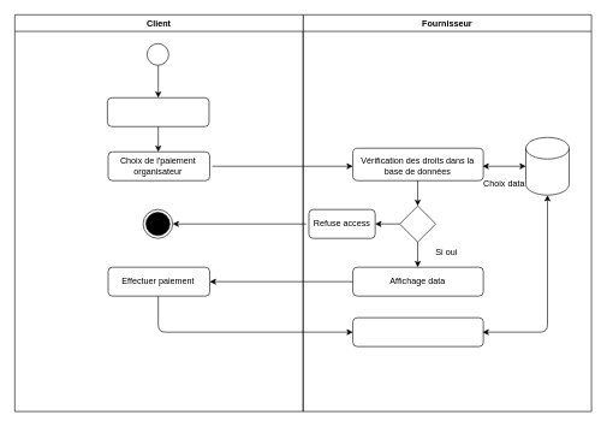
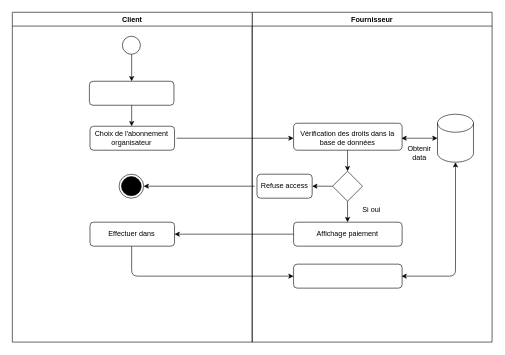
- <mxCell id="22" value="Choix de l'paiement organisateur" style="text;html=1;strokeColor=none;fillColor=none;align=center;verticalAlign=middle;whiteSpace=wrap;rounded=0;" parent="17" vertex="1"><mxGeometry x="124" y="192.5" width="150" height="35" as="geometry" /></mxCell>
+ <mxCell id="22" value="Choix de l'abonnement organisateur" style="text;html=1;strokeColor=none;fillColor=none;align=center;verticalAlign=middle;whiteSpace=wrap;rounded=0;" parent="17" vertex="1"><mxGeometry x="124" y="192.5" width="150" height="35" as="geometry" /></mxCell>
- <mxCell id="14" value="Choix data" style="text;html=1;strokeColor=none;fillColor=none;align=center;verticalAlign=middle;whiteSpace=wrap;rounded=0;" parent="2" vertex="1"><mxGeometry x="249" y="220" width="60" height="30" as="geometry" /></mxCell>
+ <mxCell id="14" value="Obtenir data" style="text;html=1;strokeColor=none;fillColor=none;align=center;verticalAlign=middle;whiteSpace=wrap;rounded=0;" parent="2" vertex="1"><mxGeometry x="249" y="220" width="60" height="30" as="geometry" /></mxCell>
- <mxCell id="23" value="Effectuer paiement" style="text;html=1;strokeColor=none;fillColor=none;align=center;verticalAlign=middle;whiteSpace=wrap;rounded=0;" parent="17" vertex="1"><mxGeometry x="139" y="355" width="120" height="30" as="geometry" /></mxCell>
+ <mxCell id="23" value="Effectuer dans" style="text;html=1;strokeColor=none;fillColor=none;align=center;verticalAlign=middle;whiteSpace=wrap;rounded=0;" parent="17" vertex="1"><mxGeometry x="139" y="355" width="120" height="30" as="geometry" /></mxCell>
- <mxCell id="12" value="Affichage data" style="text;html=1;strokeColor=none;fillColor=none;align=center;verticalAlign=middle;whiteSpace=wrap;rounded=0;" parent="2" vertex="1"><mxGeometry x="99" y="355" width="120" height="30" as="geometry" /></mxCell>
+ <mxCell id="12" value="Affichage paiement" style="text;html=1;strokeColor=none;fillColor=none;align=center;verticalAlign=middle;whiteSpace=wrap;rounded=0;" parent="2" vertex="1"><mxGeometry x="99" y="355" width="120" height="30" as="geometry" /></mxCell>
